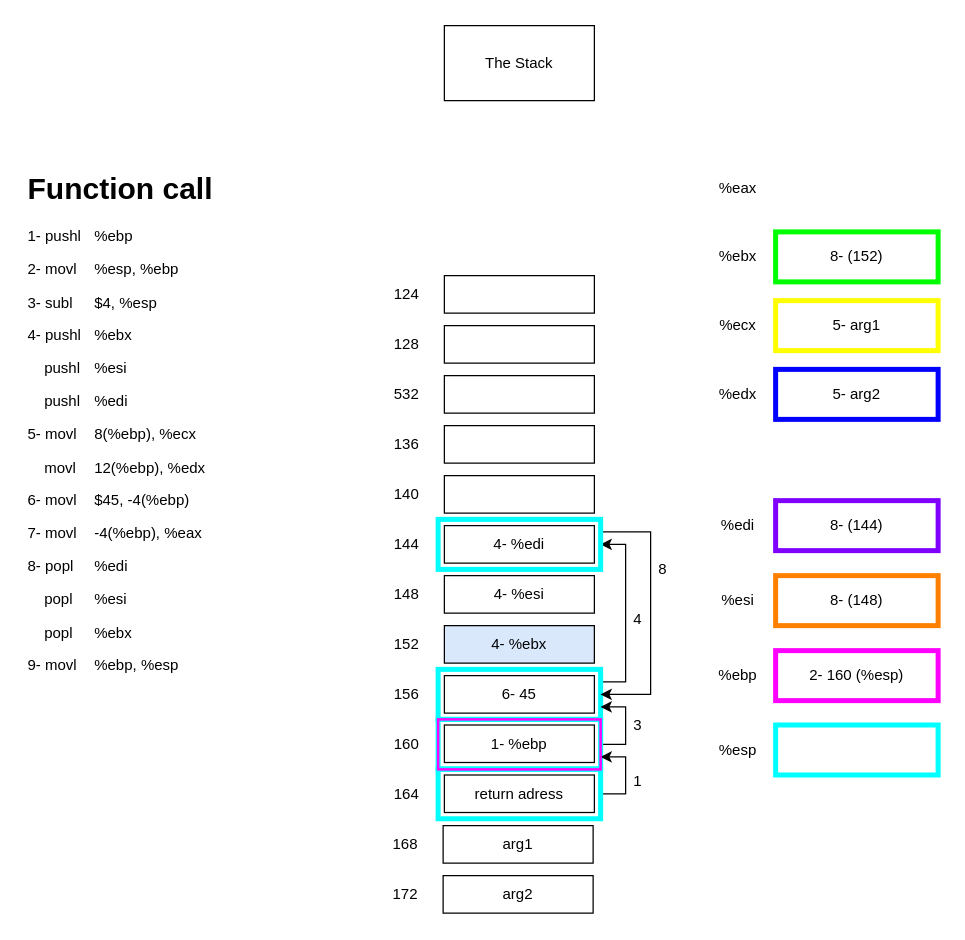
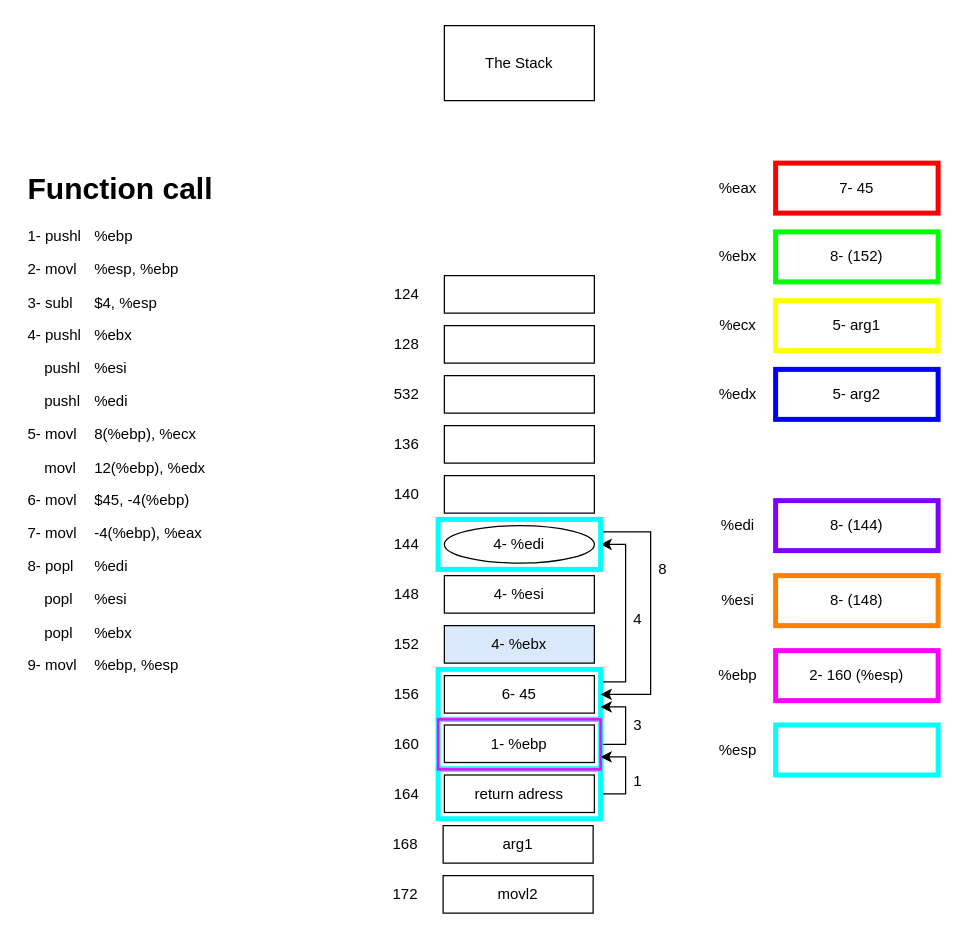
+ <mxCell id="15" value="7- 45" style="rounded=0;whiteSpace=wrap;html=1;fillColor=none;strokeColor=#FF0000;strokeWidth=4;" vertex="1" parent="1"><mxGeometry x="620" y="130" width="130" height="40" as="geometry" /></mxCell>
- <mxCell id="8" value="4- %edi" style="rounded=0;whiteSpace=wrap;html=1;" vertex="1" parent="1"><mxGeometry x="355" y="420" width="120" height="30" as="geometry" /></mxCell>
+ <mxCell id="8" value="4- %edi" style="ellipse;whiteSpace=wrap;html=1;" vertex="1" parent="1"><mxGeometry x="355" y="420" width="120" height="30" as="geometry" /></mxCell>
- <mxCell id="45" value="arg2" style="rounded=0;whiteSpace=wrap;html=1;" vertex="1" parent="1"><mxGeometry x="354" y="700" width="120" height="30" as="geometry" /></mxCell>
+ <mxCell id="45" value="movl2" style="rounded=0;whiteSpace=wrap;html=1;" vertex="1" parent="1"><mxGeometry x="354" y="700" width="120" height="30" as="geometry" /></mxCell>
